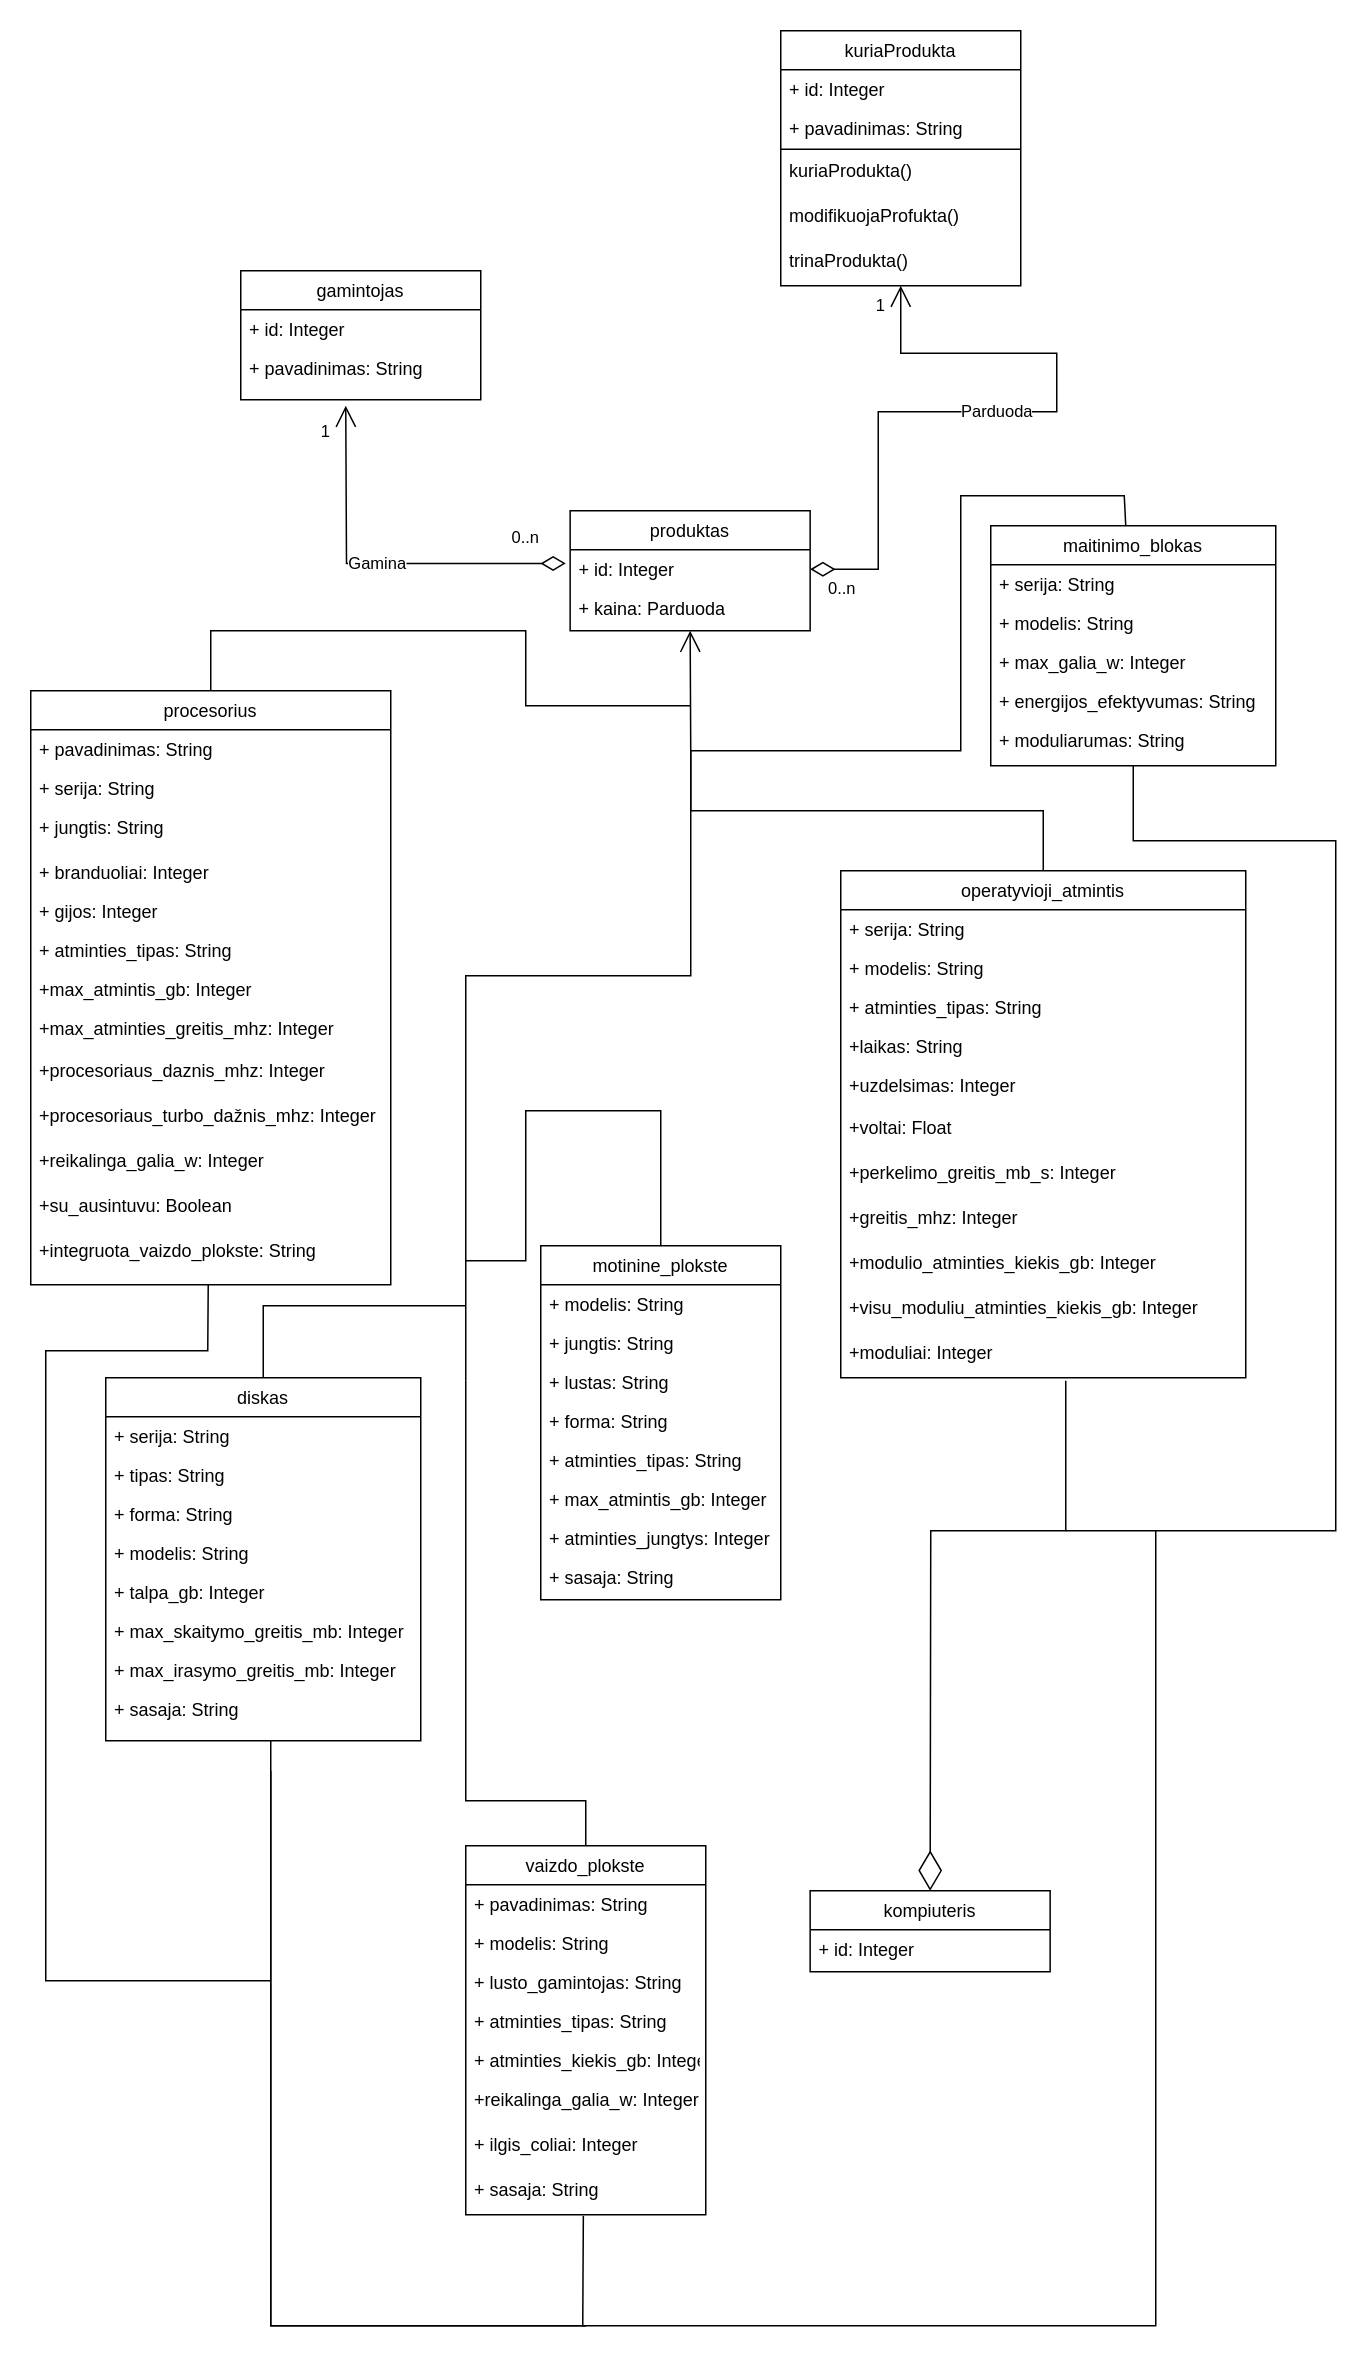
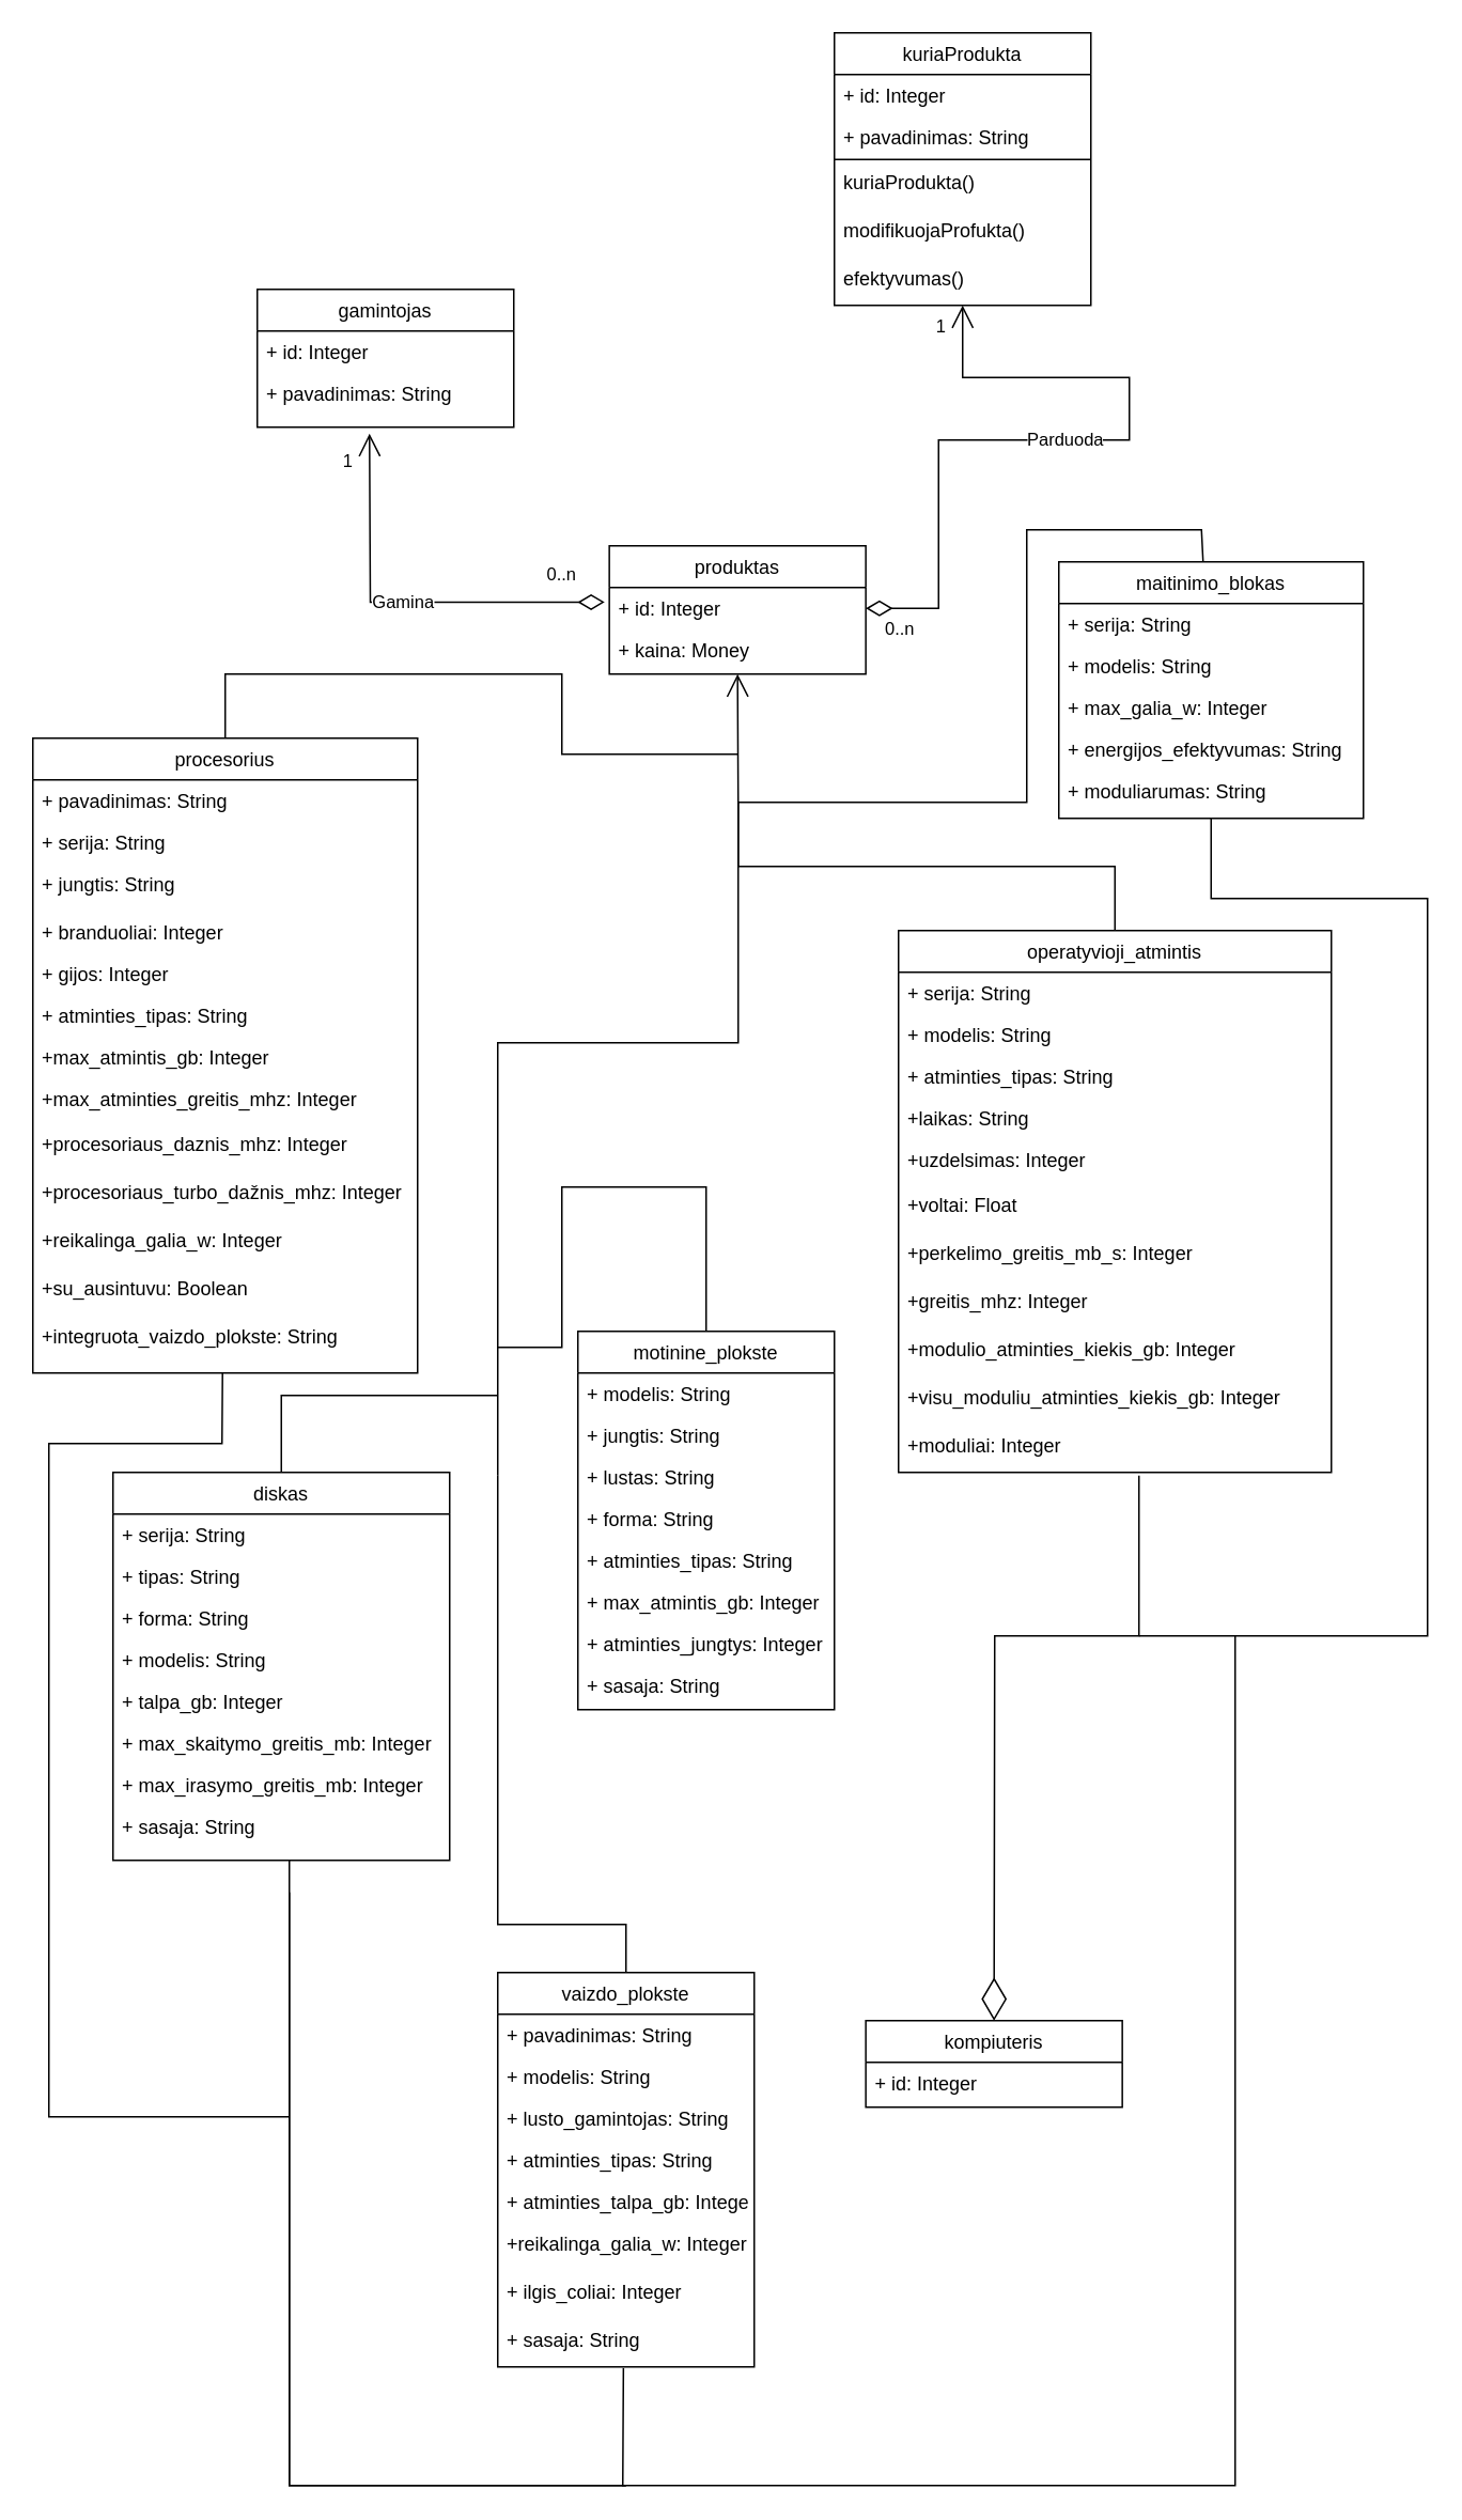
- <mxCell id="37" value="trinaProdukta()" style="text;strokeColor=none;fillColor=none;align=left;verticalAlign=top;spacingLeft=4;spacingRight=4;overflow=hidden;rotatable=0;points=[[0,0.5],[1,0.5]];portConstraint=eastwest;" vertex="1" parent="31"><mxGeometry y="140" width="160" height="30" as="geometry" /></mxCell>
+ <mxCell id="37" value="efektyvumas()" style="text;strokeColor=none;fillColor=none;align=left;verticalAlign=top;spacingLeft=4;spacingRight=4;overflow=hidden;rotatable=0;points=[[0,0.5],[1,0.5]];portConstraint=eastwest;" vertex="1" parent="31"><mxGeometry y="140" width="160" height="30" as="geometry" /></mxCell>
- <mxCell id="4" value="+ kaina: Parduoda" style="text;strokeColor=none;fillColor=none;align=left;verticalAlign=top;spacingLeft=4;spacingRight=4;overflow=hidden;rotatable=0;points=[[0,0.5],[1,0.5]];portConstraint=eastwest;" parent="2" vertex="1"><mxGeometry y="52" width="160" height="26" as="geometry" /></mxCell>
+ <mxCell id="4" value="+ kaina: Money" style="text;strokeColor=none;fillColor=none;align=left;verticalAlign=top;spacingLeft=4;spacingRight=4;overflow=hidden;rotatable=0;points=[[0,0.5],[1,0.5]];portConstraint=eastwest;" parent="2" vertex="1"><mxGeometry y="52" width="160" height="26" as="geometry" /></mxCell>
- <mxCell id="13" value="+ atminties_kiekis_gb: Integer" style="text;strokeColor=none;fillColor=none;align=left;verticalAlign=top;spacingLeft=4;spacingRight=4;overflow=hidden;rotatable=0;points=[[0,0.5],[1,0.5]];portConstraint=eastwest;" parent="8" vertex="1"><mxGeometry y="130" width="160" height="26" as="geometry" /></mxCell>
+ <mxCell id="13" value="+ atminties_talpa_gb: Integer" style="text;strokeColor=none;fillColor=none;align=left;verticalAlign=top;spacingLeft=4;spacingRight=4;overflow=hidden;rotatable=0;points=[[0,0.5],[1,0.5]];portConstraint=eastwest;" parent="8" vertex="1"><mxGeometry y="130" width="160" height="26" as="geometry" /></mxCell>
